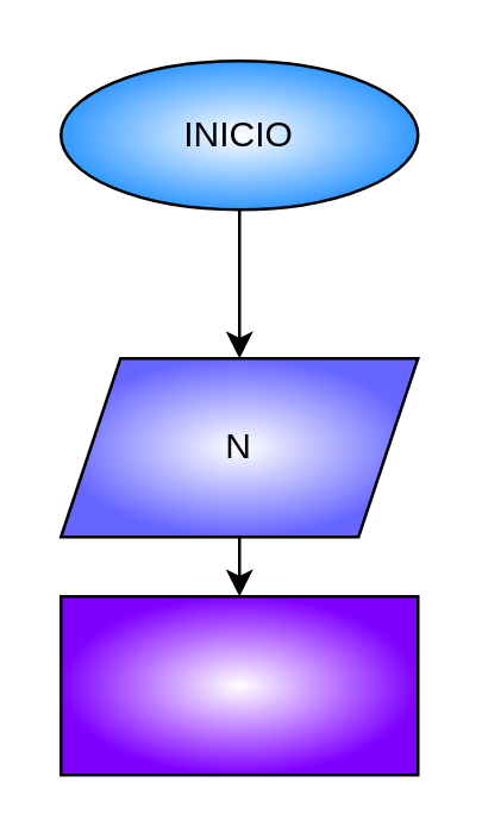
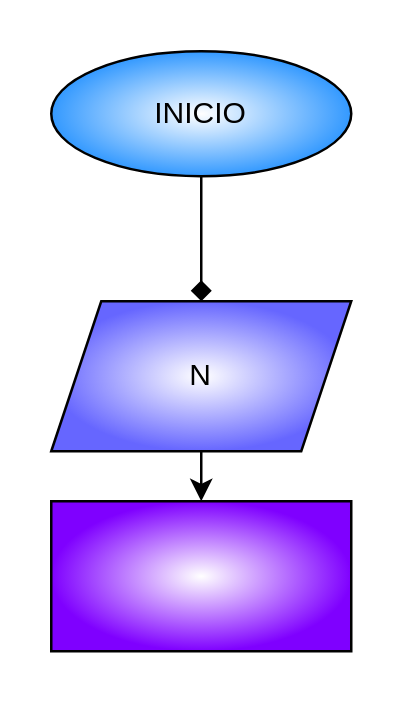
- <mxCell id="2" value="" style="edgeStyle=none;html=1;" parent="1" source="3" target="5" edge="1"><mxGeometry relative="1" as="geometry" /></mxCell>
+ <mxCell id="2" value="" style="edgeStyle=none;html=1;endArrow=diamond;" parent="1" source="3" target="5" edge="1"><mxGeometry relative="1" as="geometry" /></mxCell>
